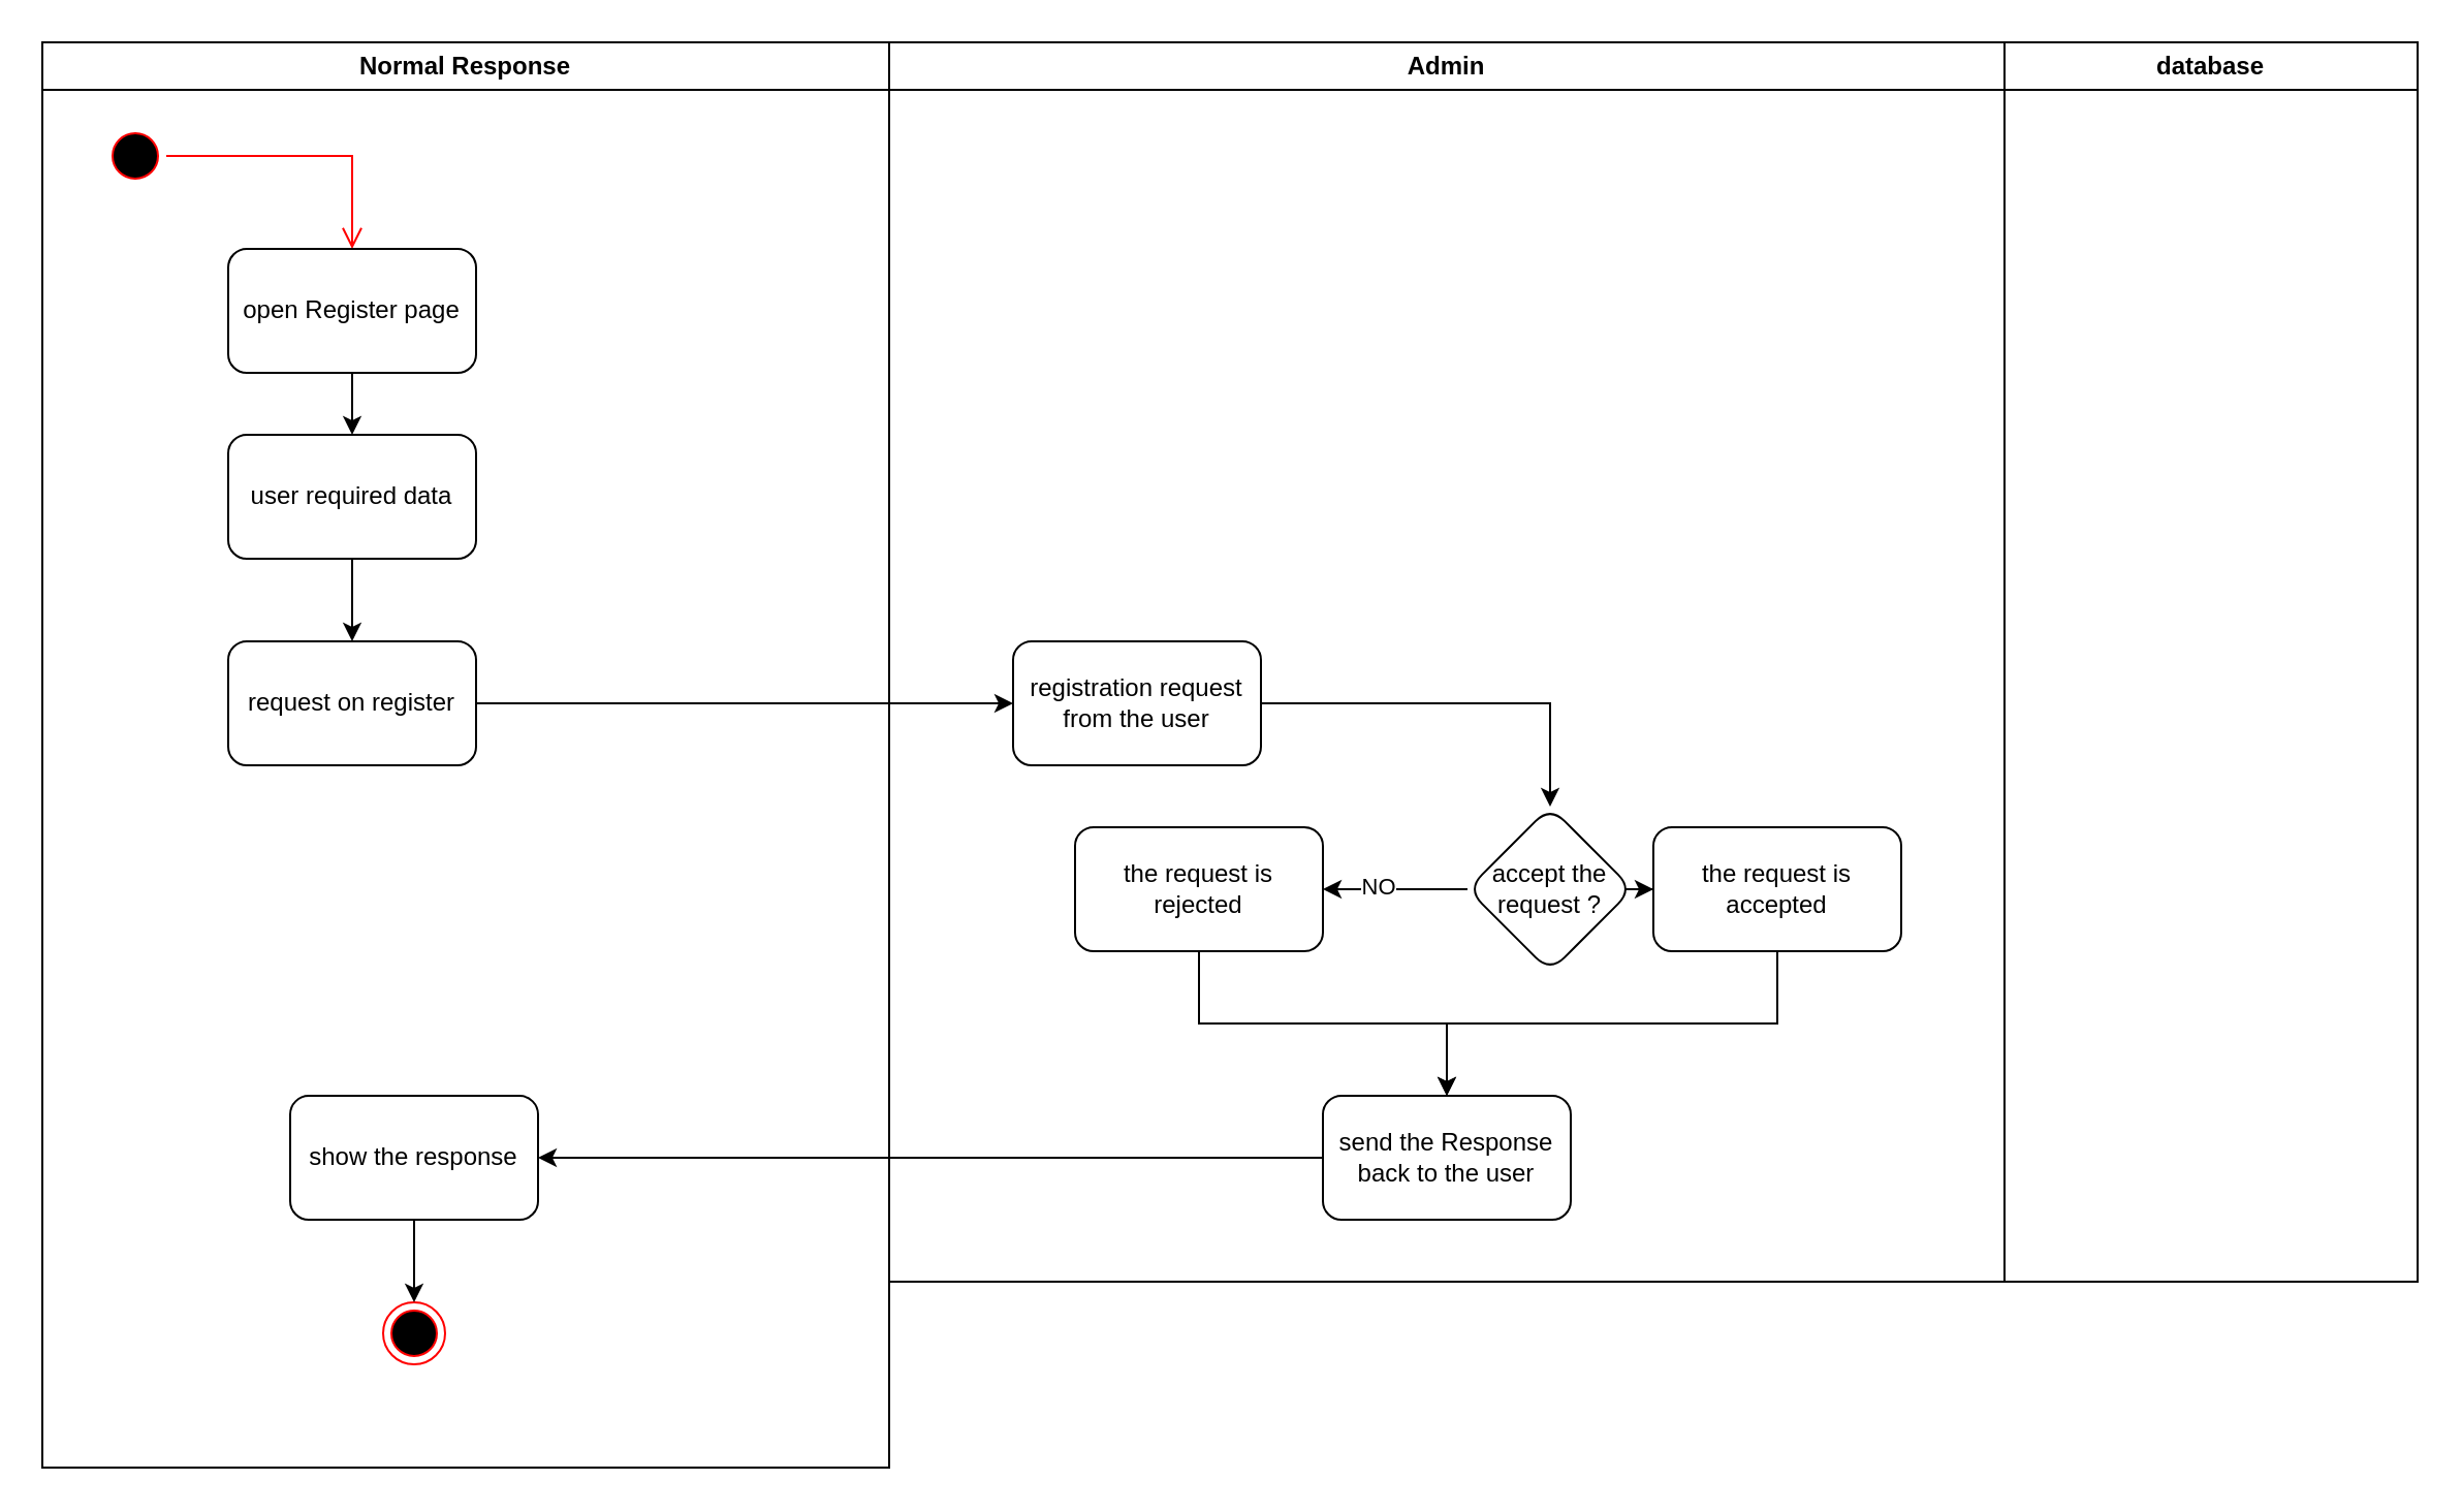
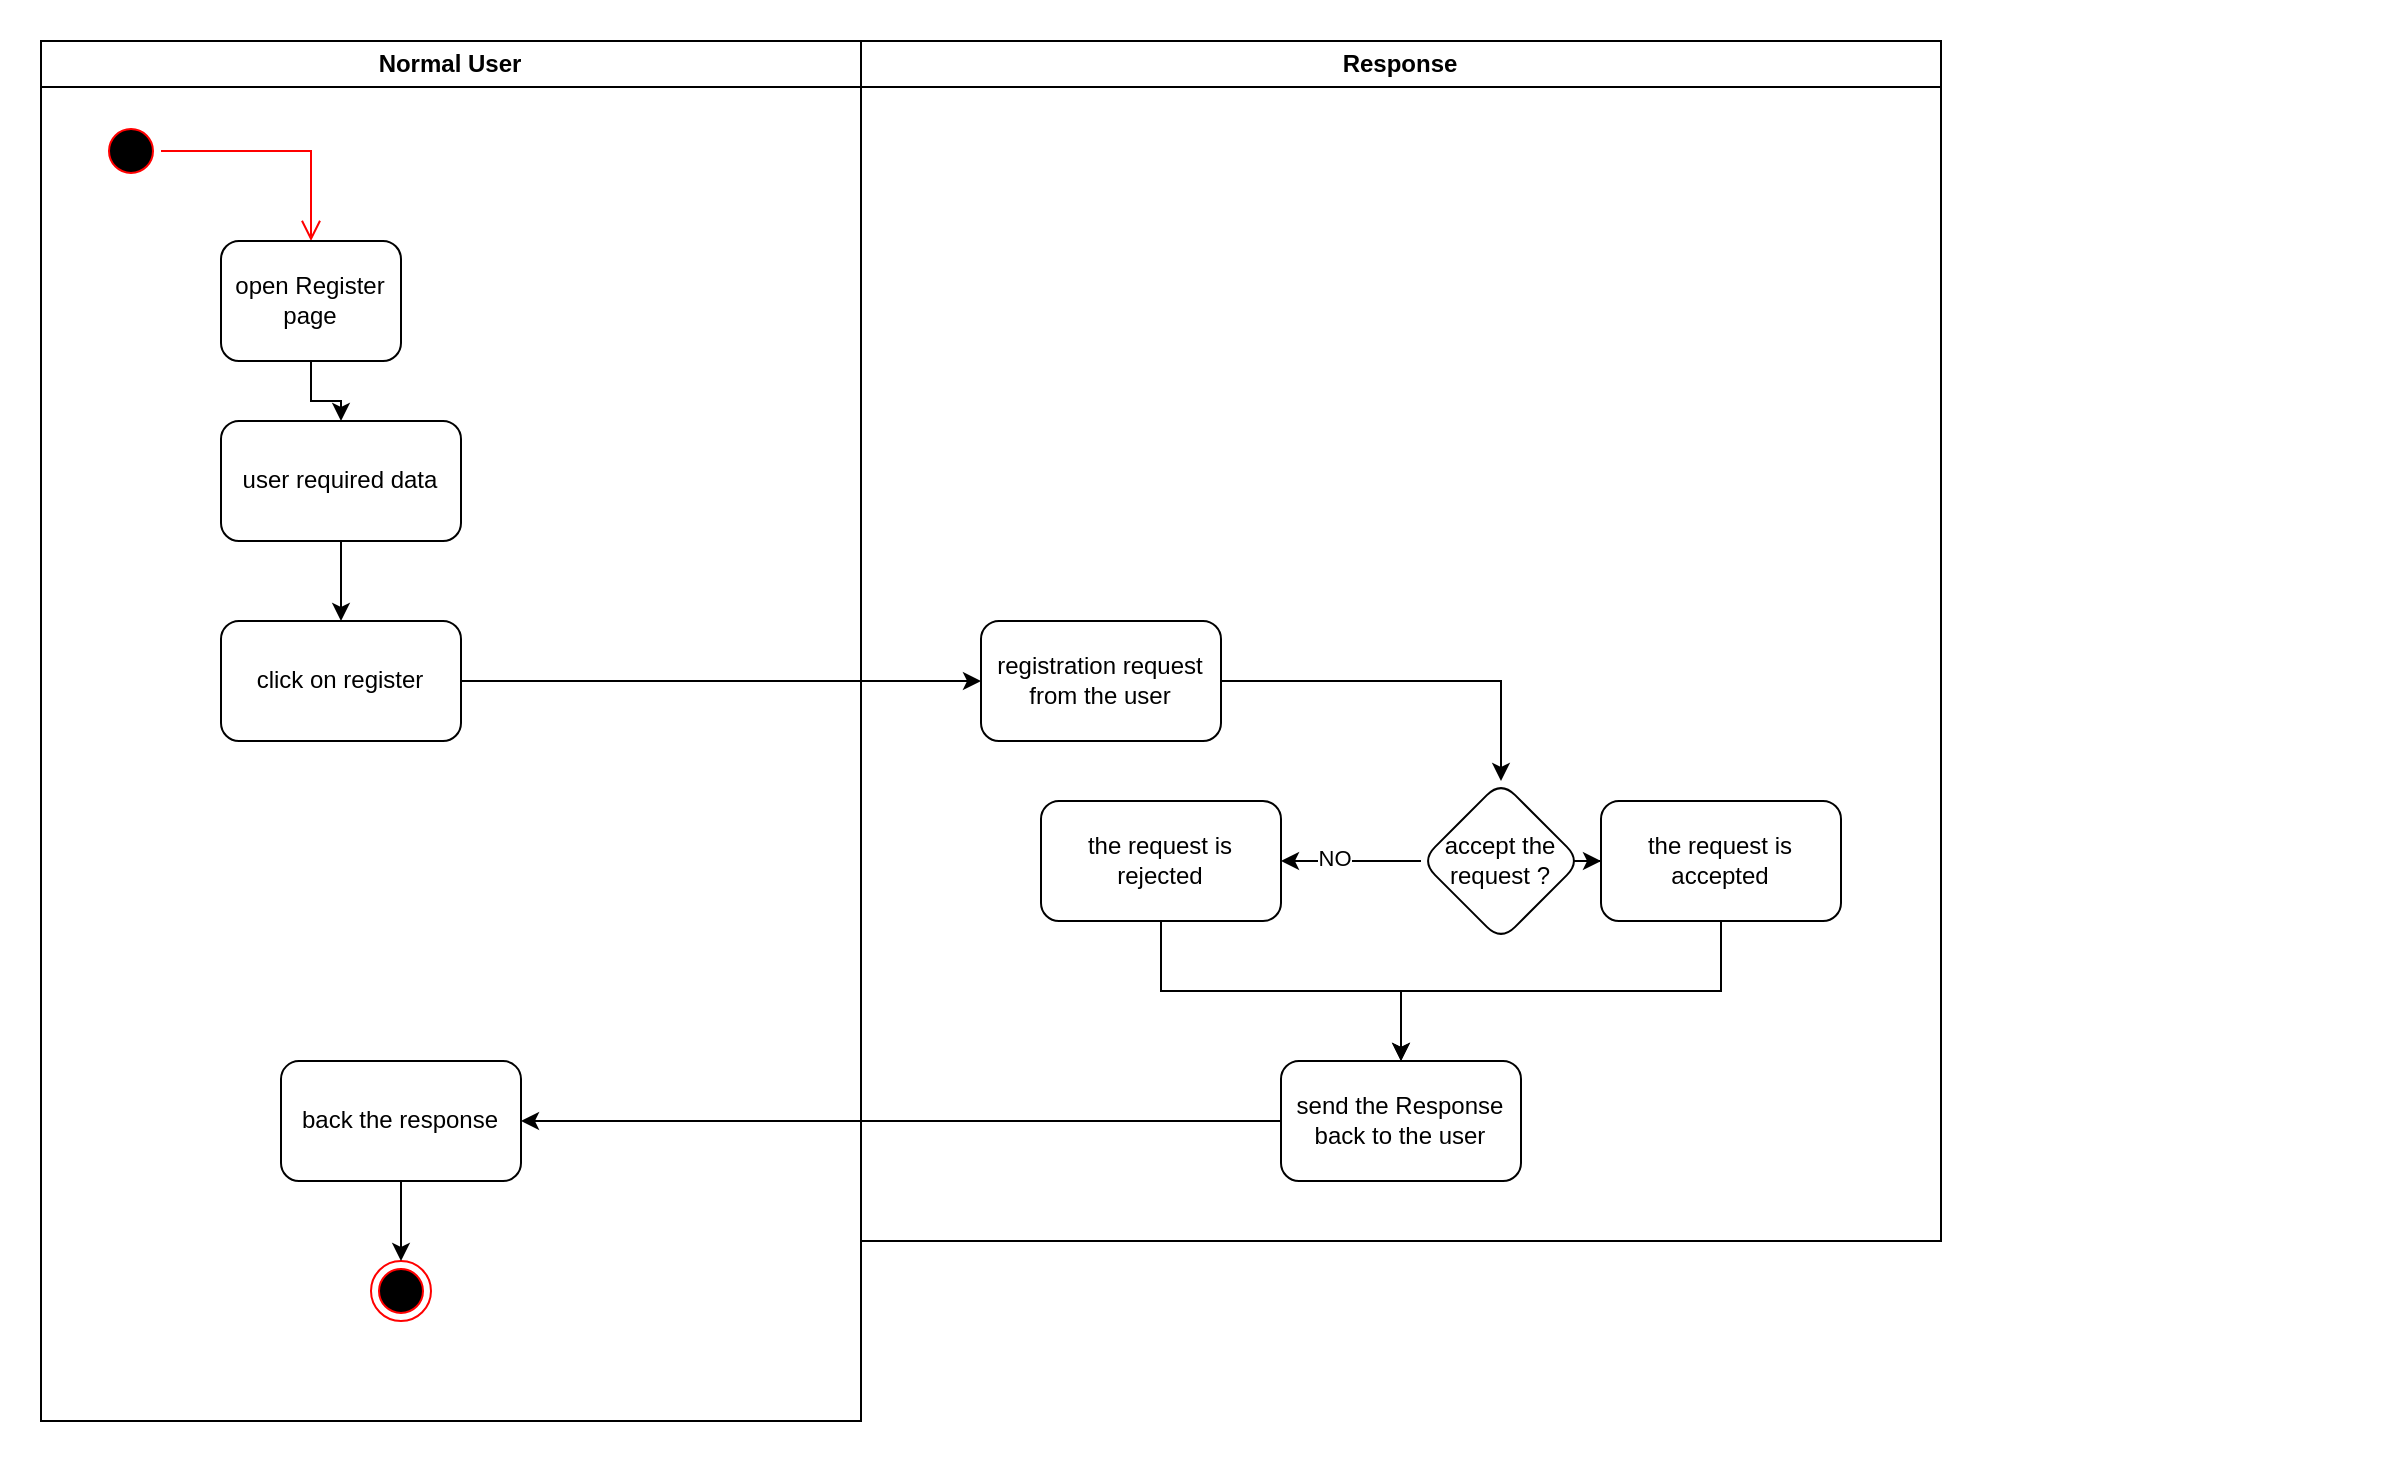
- <mxCell id="2" value="Normal Response" style="swimlane;whiteSpace=wrap;html=1;" parent="1" vertex="1"><mxGeometry x="20" y="20" width="410" height="690" as="geometry" /></mxCell>
+ <mxCell id="2" value="Normal User" style="swimlane;whiteSpace=wrap;html=1;" parent="1" vertex="1"><mxGeometry x="20" y="20" width="410" height="690" as="geometry" /></mxCell>
- <mxCell id="11" value="Admin" style="swimlane;whiteSpace=wrap;html=1;" parent="1" vertex="1"><mxGeometry x="430" y="20" width="540" height="600" as="geometry" /></mxCell>
+ <mxCell id="11" value="Response" style="swimlane;whiteSpace=wrap;html=1;" parent="1" vertex="1"><mxGeometry x="430" y="20" width="540" height="600" as="geometry" /></mxCell>
- <mxCell id="6" value="open Register page" style="rounded=1;whiteSpace=wrap;html=1;" parent="2" vertex="1"><mxGeometry x="90" y="100" width="120" height="60" as="geometry" /></mxCell>
+ <mxCell id="6" value="open Register page" style="rounded=1;whiteSpace=wrap;html=1;" parent="2" vertex="1"><mxGeometry x="90" y="100" width="90" height="60" as="geometry" /></mxCell>
- <mxCell id="24" value="database" style="swimlane;whiteSpace=wrap;html=1;" parent="1" vertex="1"><mxGeometry x="970" y="20" width="200" height="600" as="geometry" /></mxCell>
- <mxCell id="9" value="request on register" style="rounded=1;whiteSpace=wrap;html=1;" parent="2" vertex="1"><mxGeometry x="90" y="290" width="120" height="60" as="geometry" /></mxCell>
+ <mxCell id="9" value="click on register" style="rounded=1;whiteSpace=wrap;html=1;" parent="2" vertex="1"><mxGeometry x="90" y="290" width="120" height="60" as="geometry" /></mxCell>
- <mxCell id="27" value="show the response" style="rounded=1;whiteSpace=wrap;html=1;" parent="1" vertex="1"><mxGeometry x="140" y="530.048" width="120" height="60" as="geometry" /></mxCell>
+ <mxCell id="27" value="back the response" style="rounded=1;whiteSpace=wrap;html=1;" parent="1" vertex="1"><mxGeometry x="140" y="530.048" width="120" height="60" as="geometry" /></mxCell>
